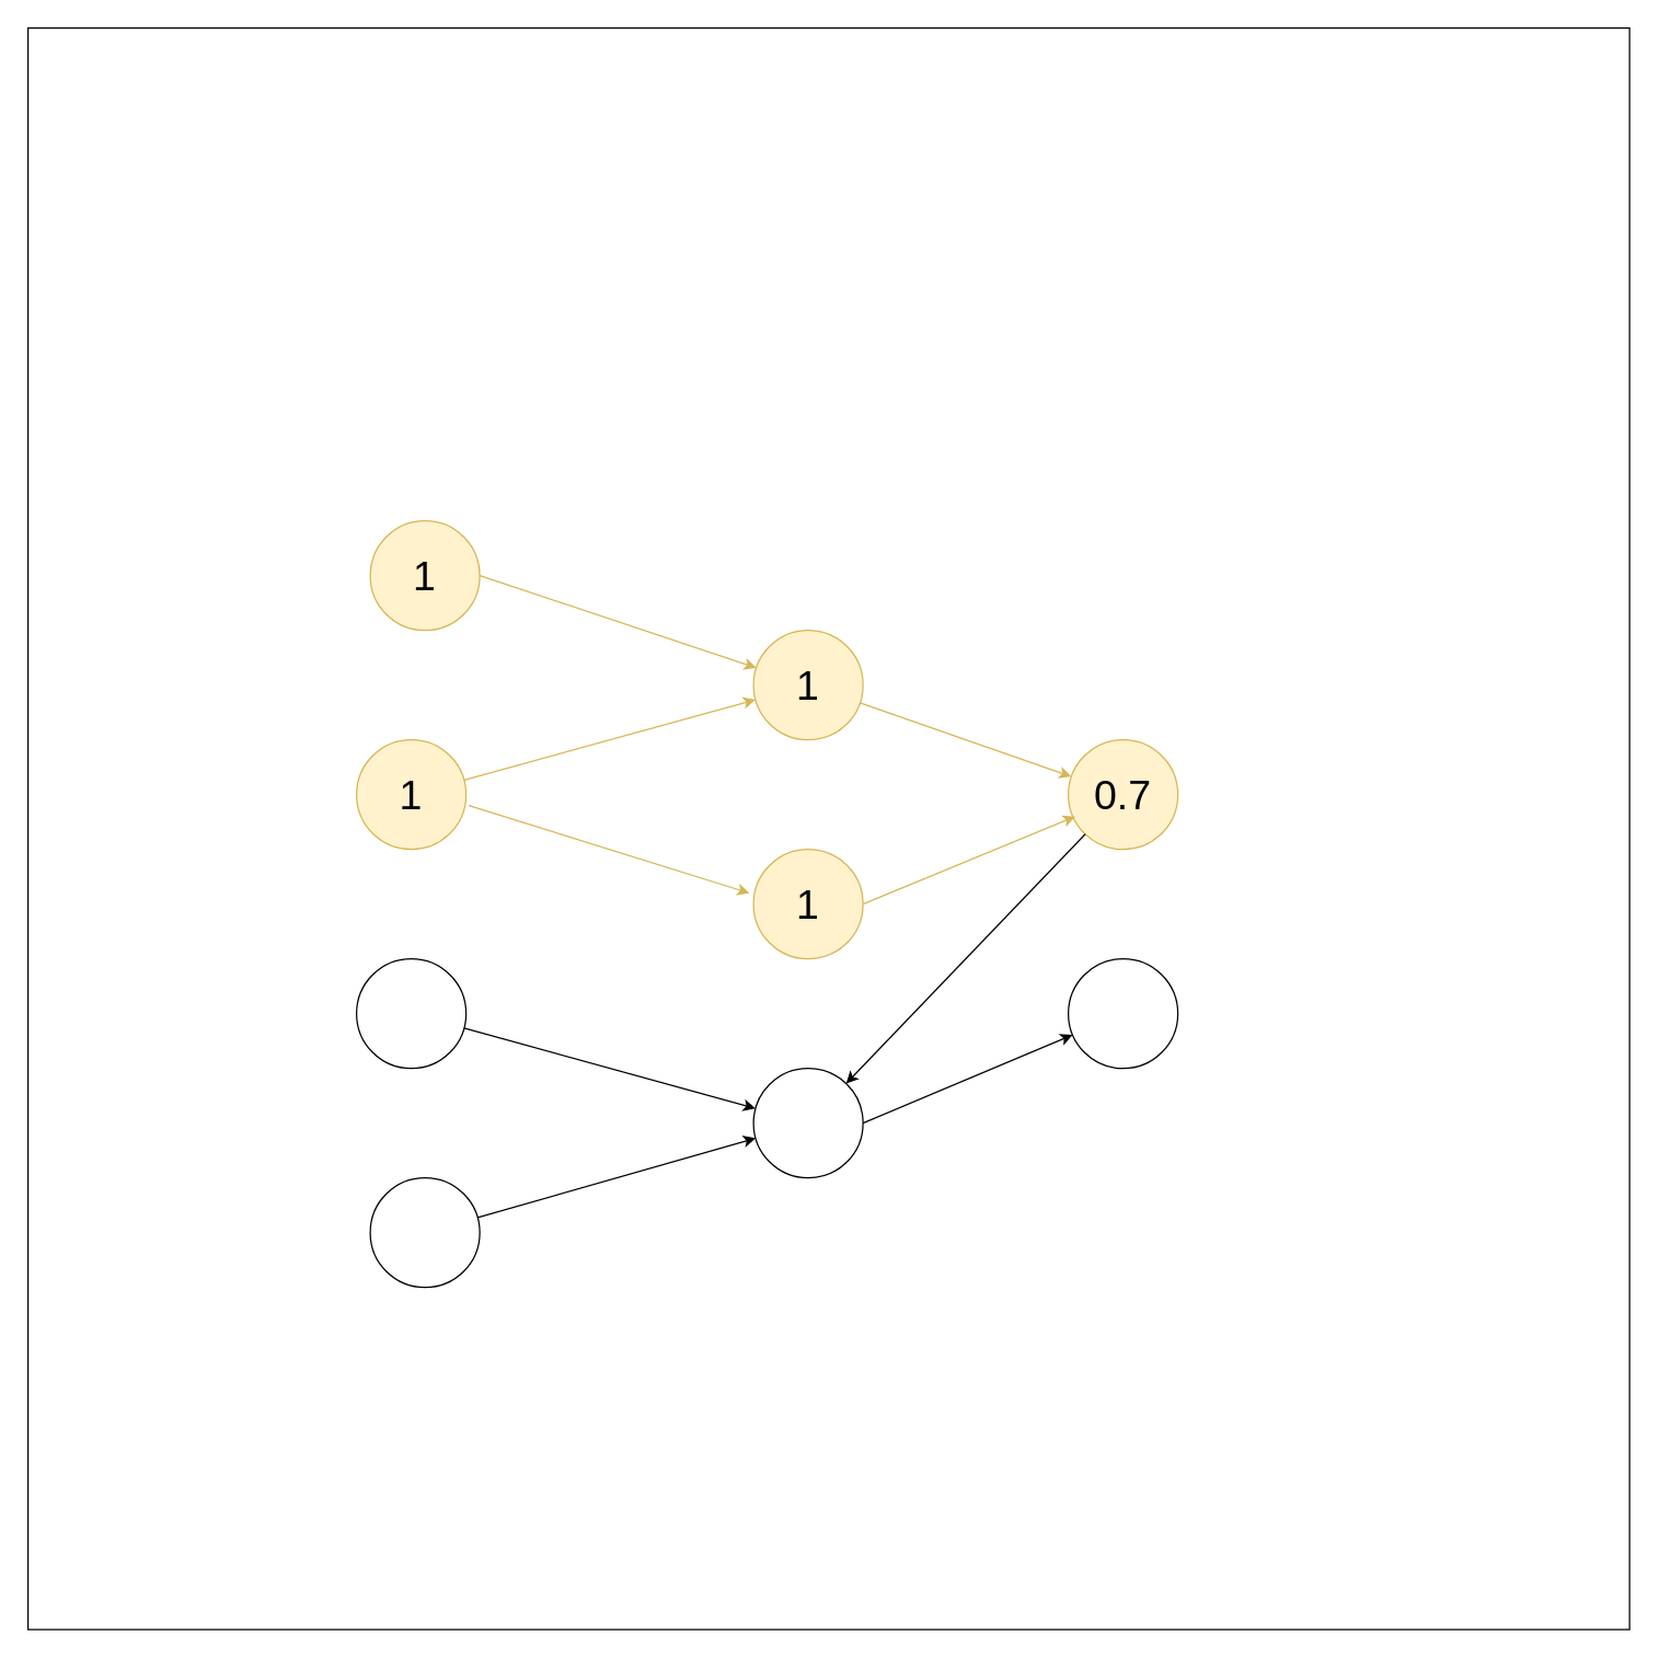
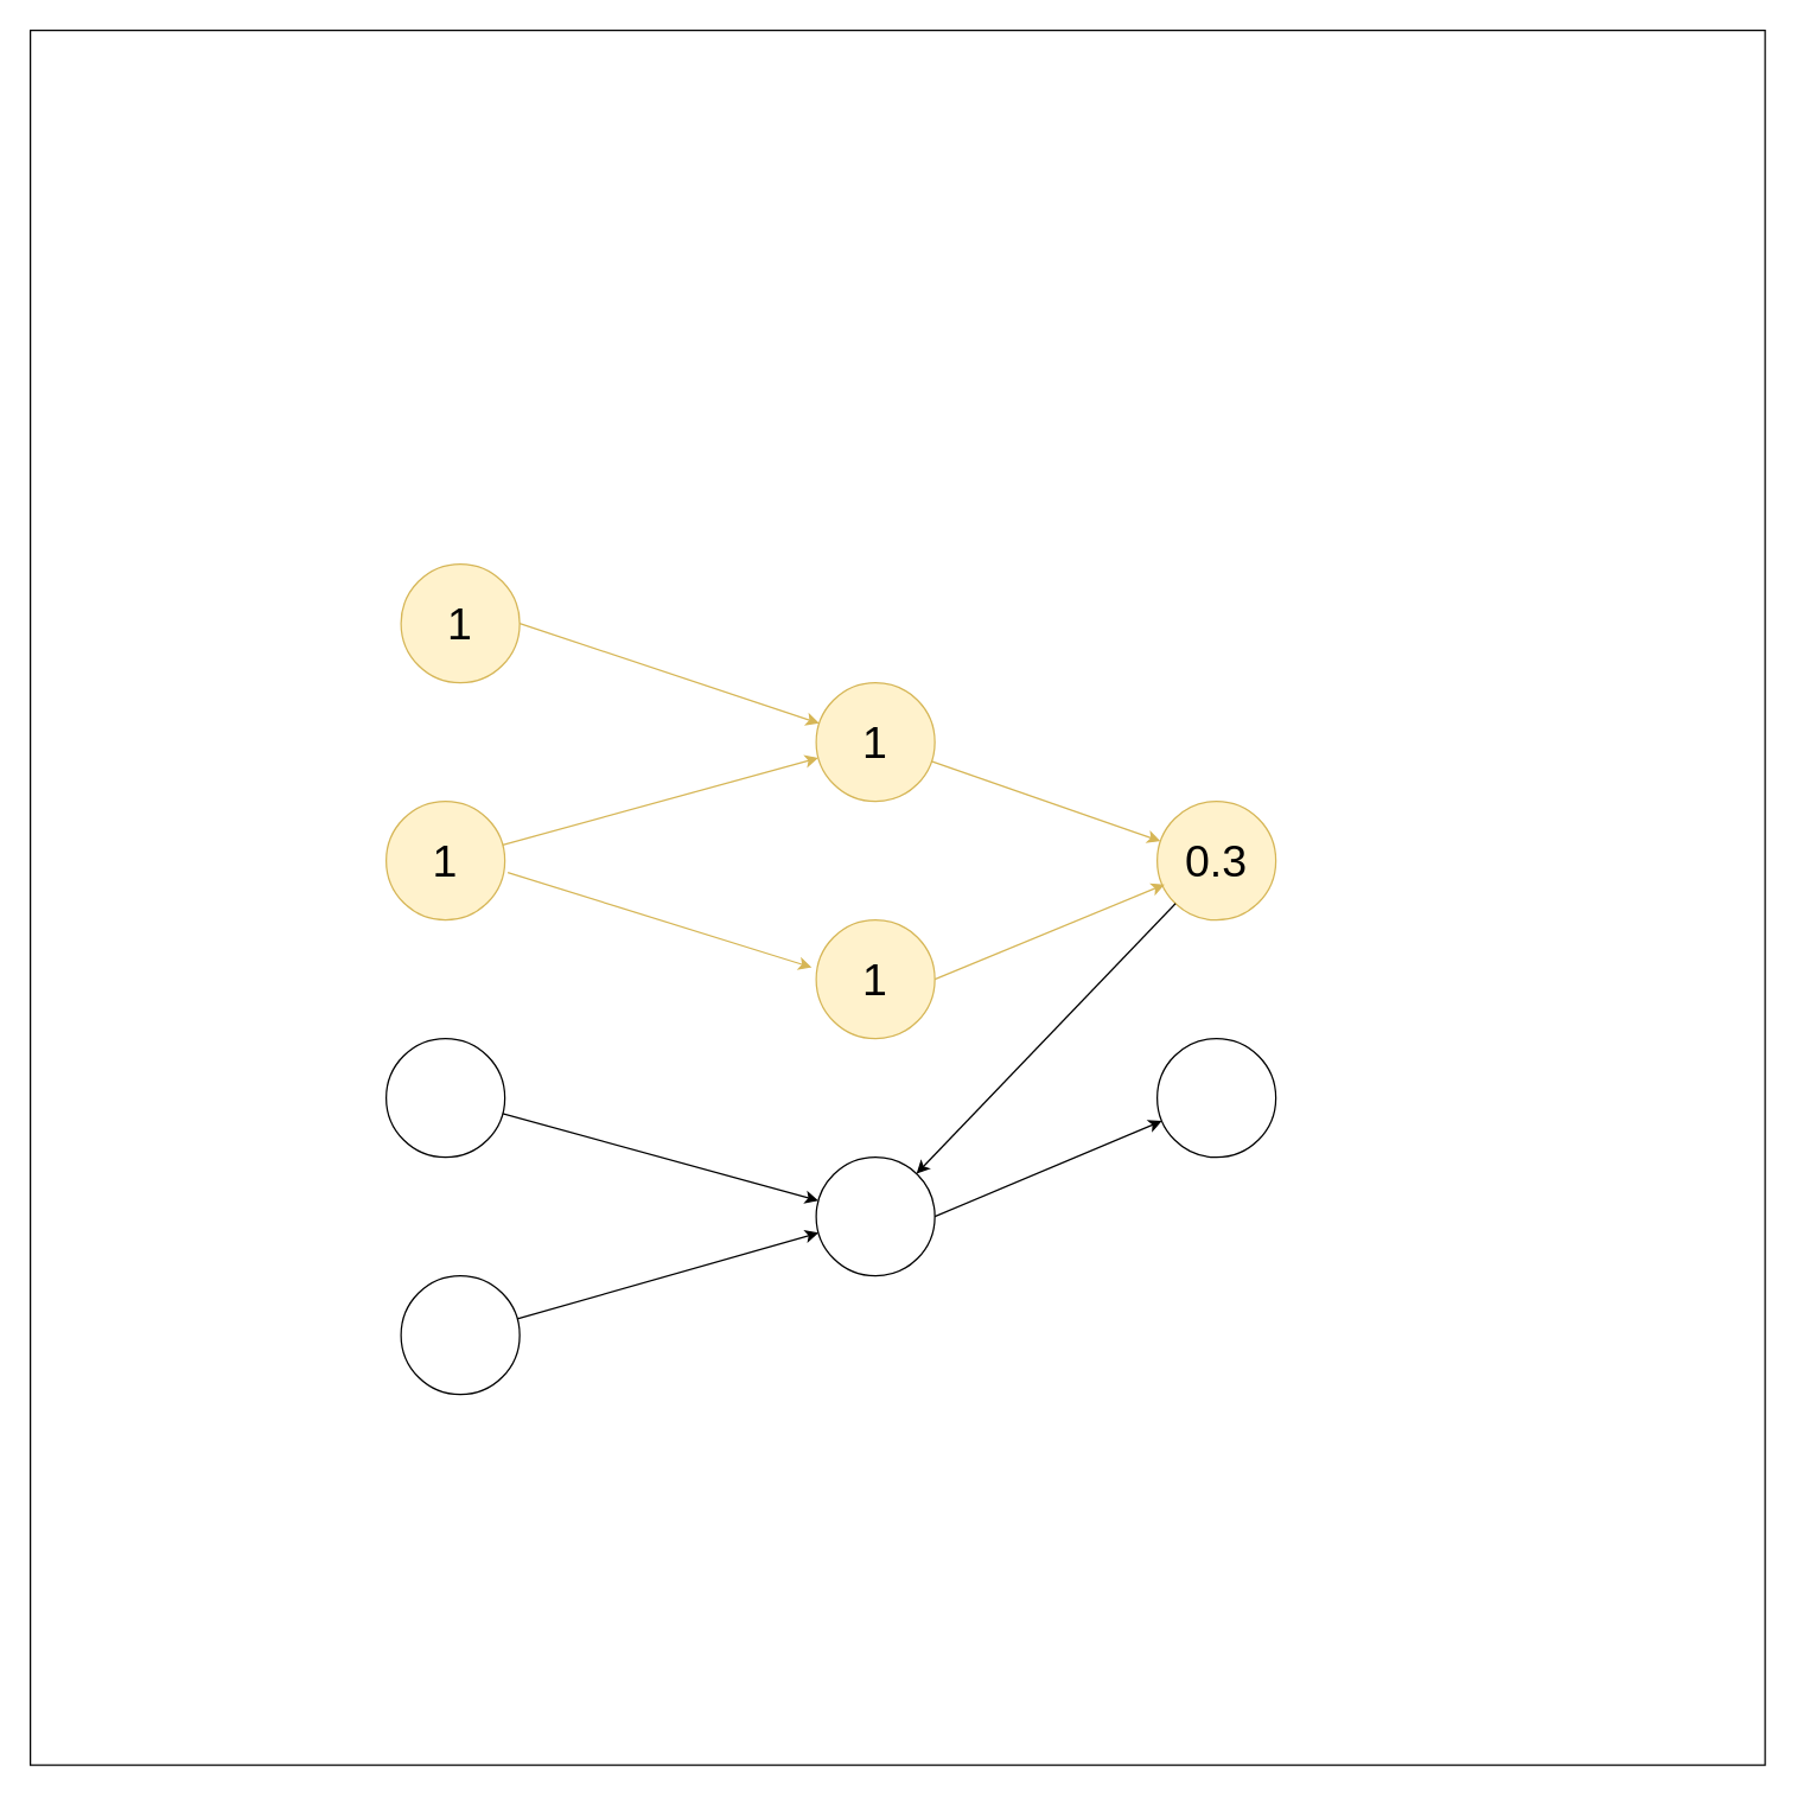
- <mxCell id="10" value="0.7" style="ellipse;whiteSpace=wrap;html=1;aspect=fixed;fontSize=30;fillColor=#fff2cc;strokeColor=#d6b656;" parent="1" vertex="1"><mxGeometry x="780" y="540" width="80" height="80" as="geometry" /></mxCell>
+ <mxCell id="10" value="0.3" style="ellipse;whiteSpace=wrap;html=1;aspect=fixed;fontSize=30;fillColor=#fff2cc;strokeColor=#d6b656;" parent="1" vertex="1"><mxGeometry x="780" y="540" width="80" height="80" as="geometry" /></mxCell>
